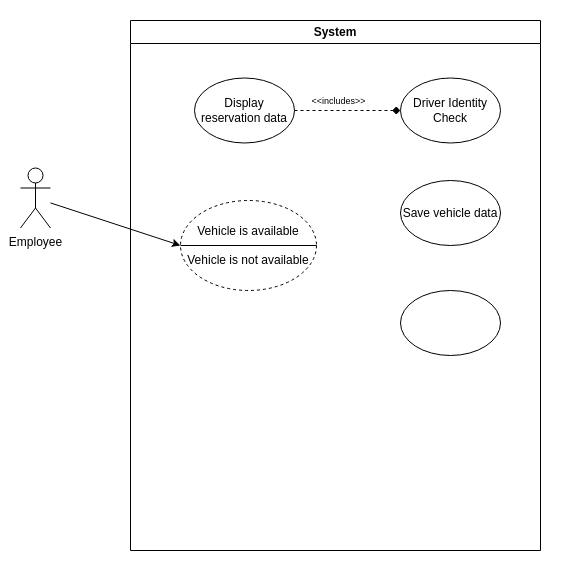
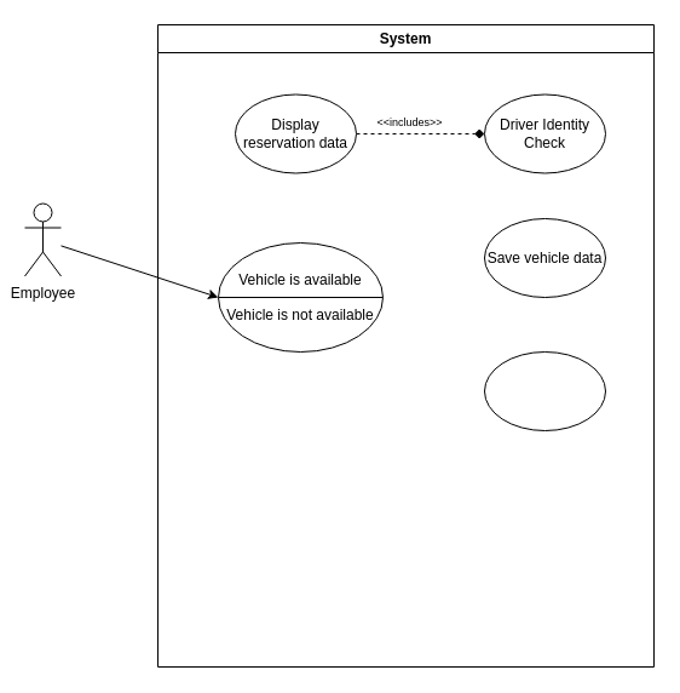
- <mxCell id="8" value="&lt;div&gt;Vehicle is available&lt;br&gt;&lt;/div&gt;&lt;div&gt;&lt;br&gt;&lt;/div&gt;&lt;div&gt;Vehicle is not available&lt;br&gt;&lt;/div&gt;" style="ellipse;whiteSpace=wrap;html=1;dashed=1;" vertex="1" parent="3"><mxGeometry x="50" y="180" width="136" height="90" as="geometry" /></mxCell>
+ <mxCell id="8" value="&lt;div&gt;Vehicle is available&lt;br&gt;&lt;/div&gt;&lt;div&gt;&lt;br&gt;&lt;/div&gt;&lt;div&gt;Vehicle is not available&lt;br&gt;&lt;/div&gt;" style="ellipse;whiteSpace=wrap;html=1;" vertex="1" parent="3"><mxGeometry x="50" y="180" width="136" height="90" as="geometry" /></mxCell>
